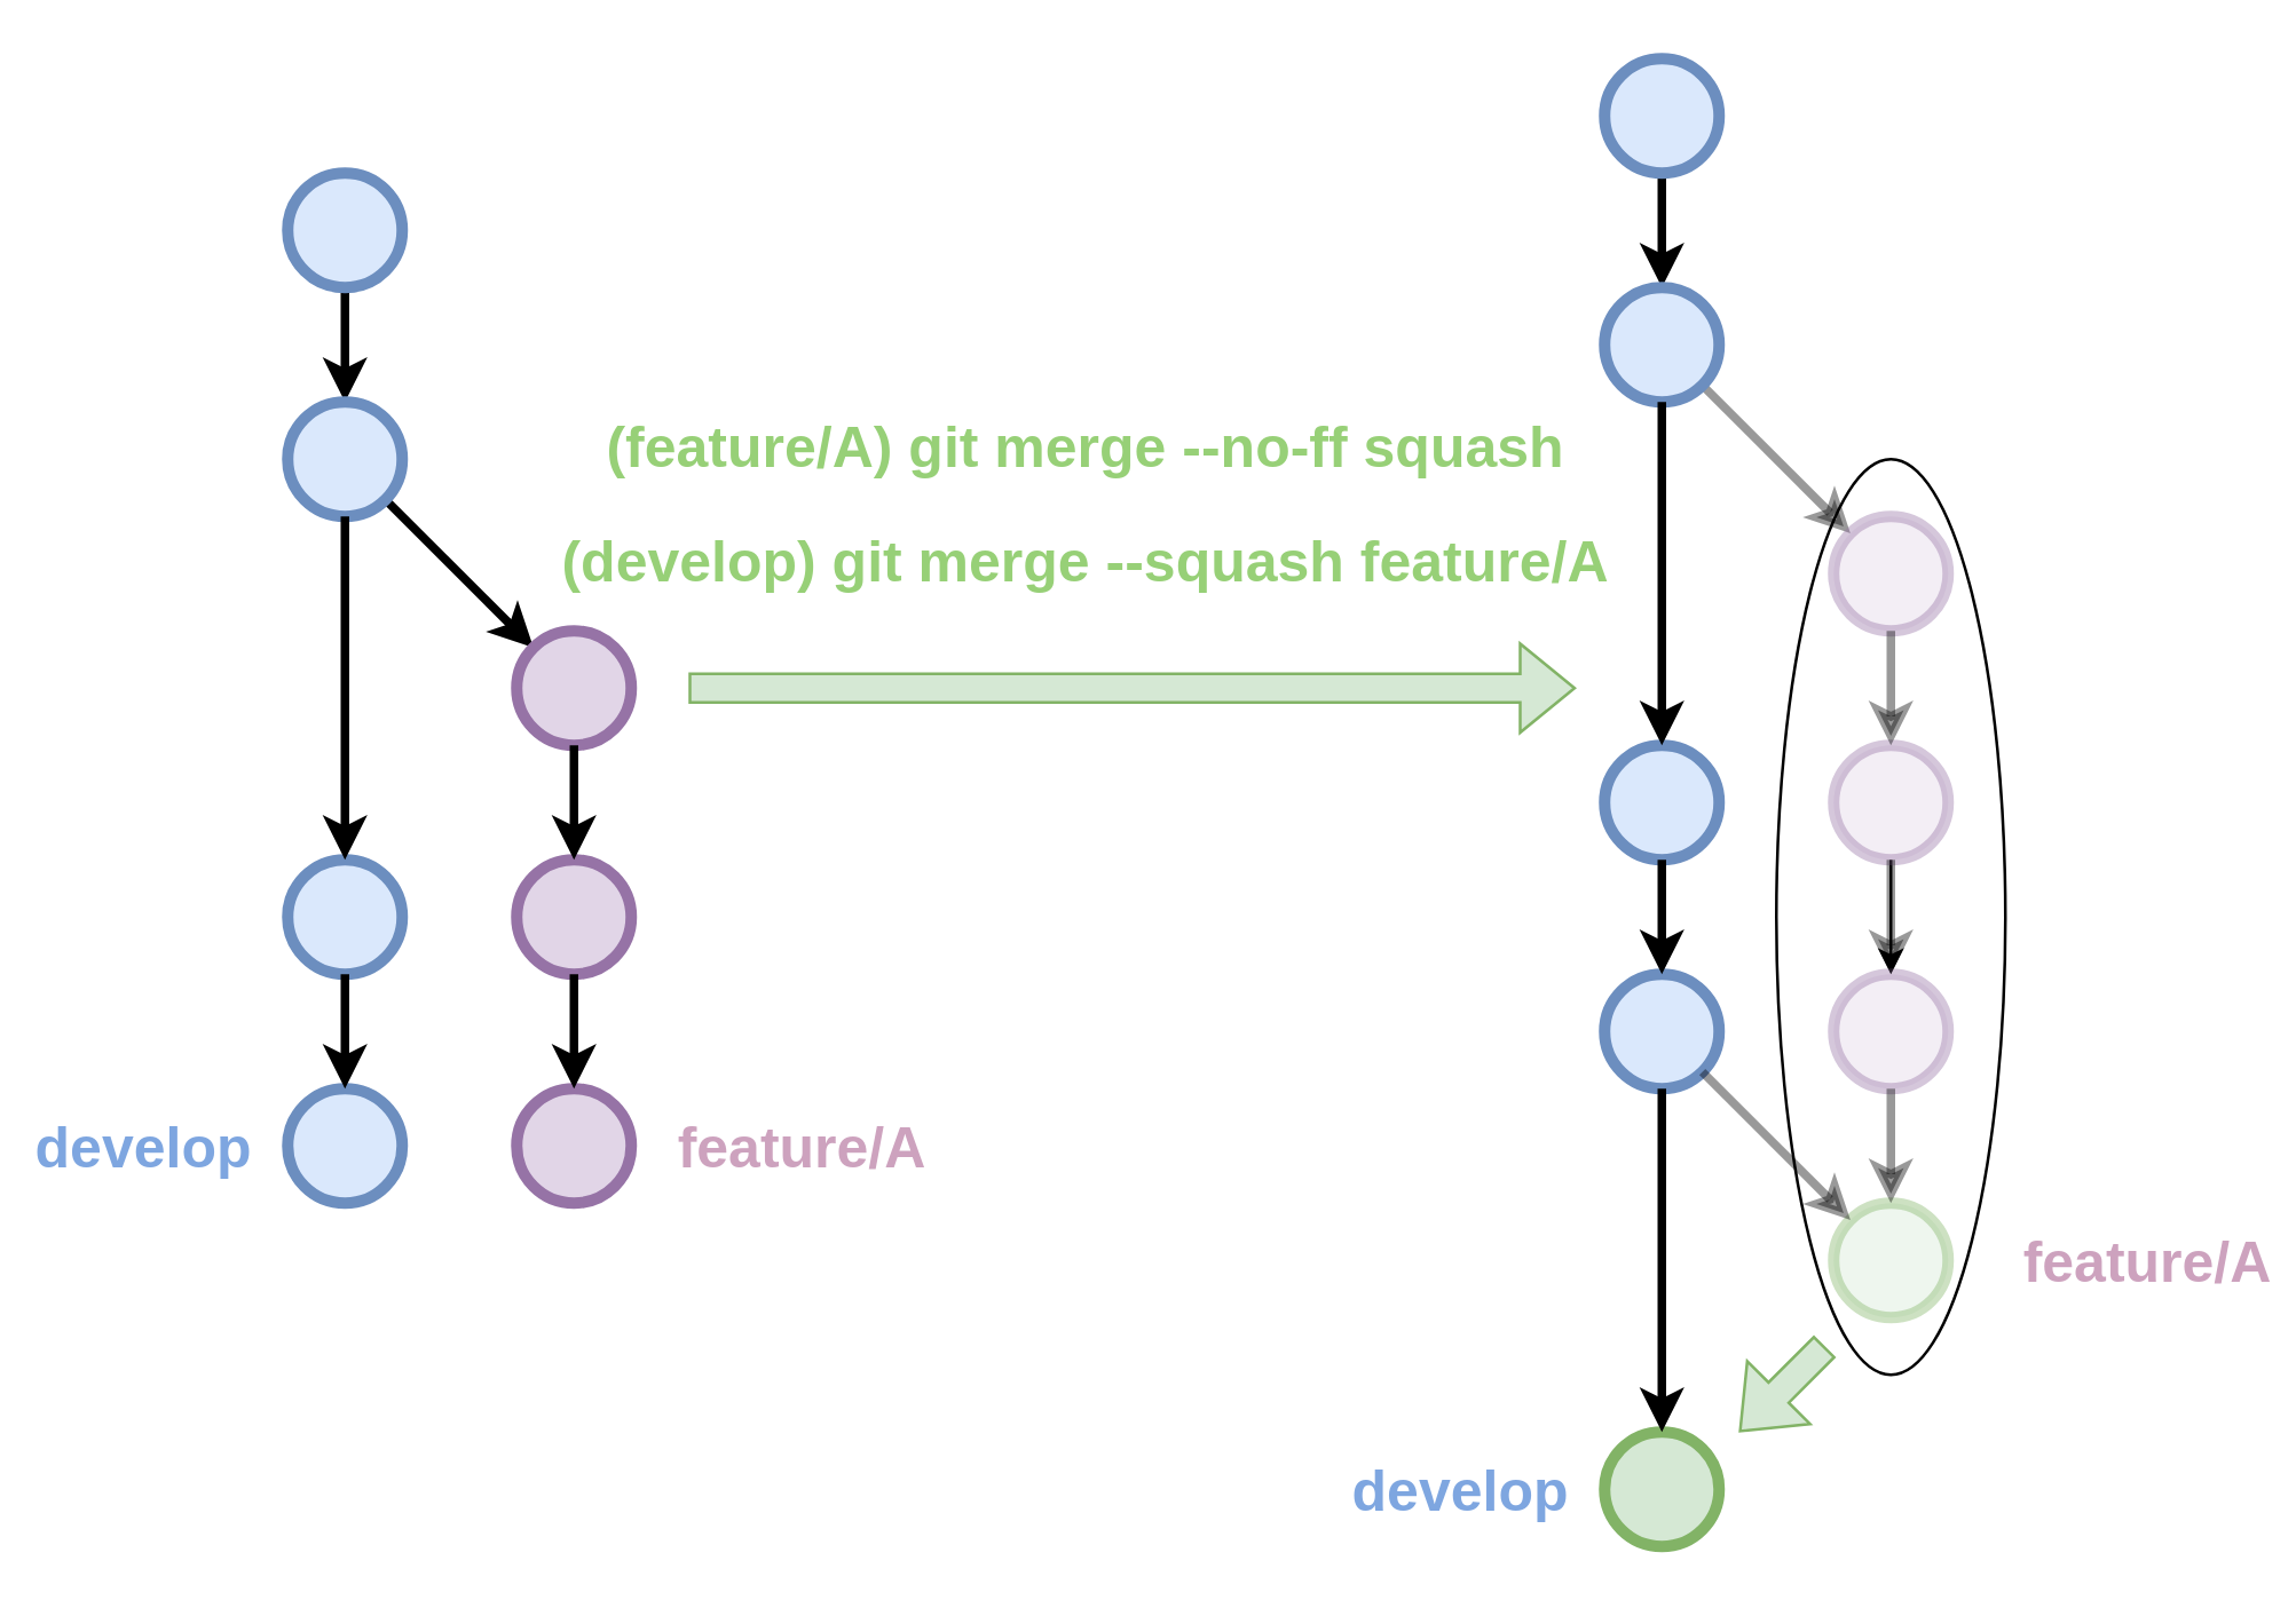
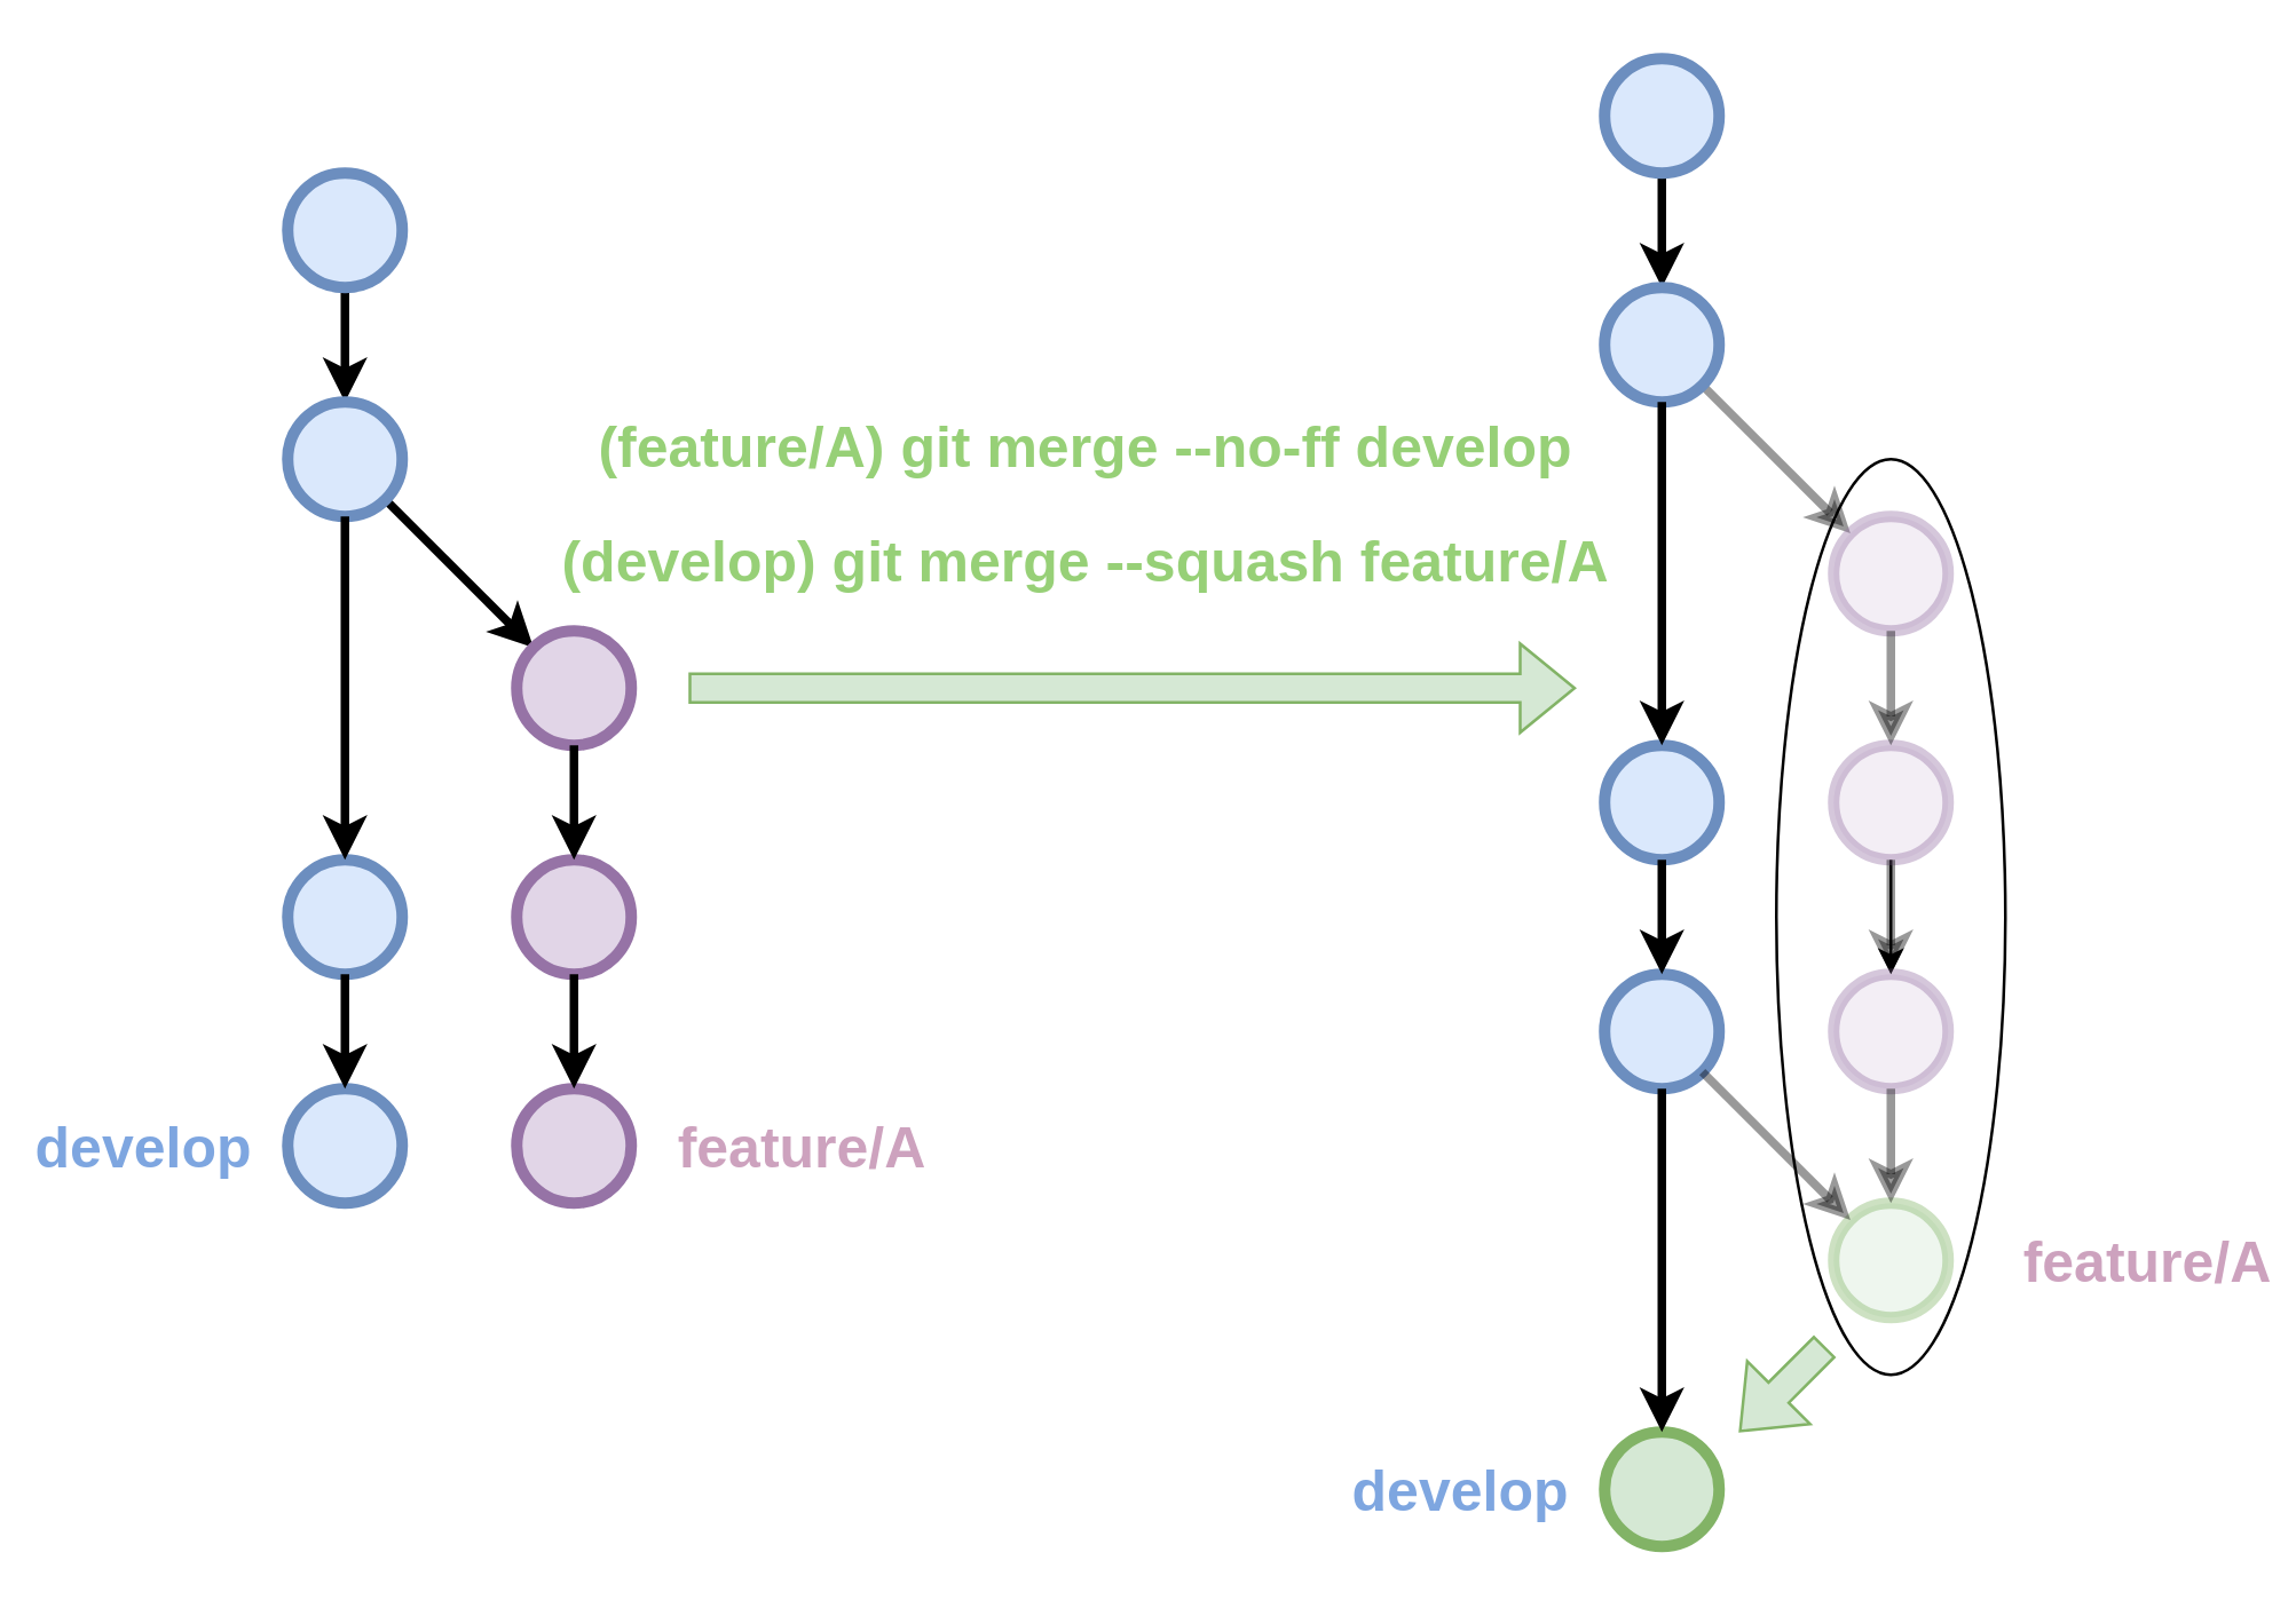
- <mxCell id="20" value="&lt;font size=&quot;1&quot; color=&quot;#97d077&quot; style=&quot;&quot;&gt;&lt;b style=&quot;font-size: 20px;&quot;&gt;(&lt;/b&gt;&lt;/font&gt;&lt;b style=&quot;color: rgb(151, 208, 119); font-size: 20px;&quot;&gt;feature/A&lt;/b&gt;&lt;font size=&quot;1&quot; color=&quot;#97d077&quot; style=&quot;&quot;&gt;&lt;b style=&quot;font-size: 20px;&quot;&gt;) git merge --no-ff&amp;nbsp;&lt;/b&gt;&lt;/font&gt;&lt;b style=&quot;color: rgb(151, 208, 119); font-size: 20px;&quot;&gt;squash&lt;/b&gt;" style="text;html=1;align=center;verticalAlign=middle;whiteSpace=wrap;rounded=0;" parent="1" vertex="1"><mxGeometry x="194" y="140" width="370" height="30" as="geometry" /></mxCell>
+ <mxCell id="20" value="&lt;font size=&quot;1&quot; color=&quot;#97d077&quot; style=&quot;&quot;&gt;&lt;b style=&quot;font-size: 20px;&quot;&gt;(&lt;/b&gt;&lt;/font&gt;&lt;b style=&quot;color: rgb(151, 208, 119); font-size: 20px;&quot;&gt;feature/A&lt;/b&gt;&lt;font size=&quot;1&quot; color=&quot;#97d077&quot; style=&quot;&quot;&gt;&lt;b style=&quot;font-size: 20px;&quot;&gt;) git merge --no-ff&amp;nbsp;&lt;/b&gt;&lt;/font&gt;&lt;b style=&quot;color: rgb(151, 208, 119); font-size: 20px;&quot;&gt;develop&lt;/b&gt;" style="text;html=1;align=center;verticalAlign=middle;whiteSpace=wrap;rounded=0;" parent="1" vertex="1"><mxGeometry x="194" y="140" width="370" height="30" as="geometry" /></mxCell>
